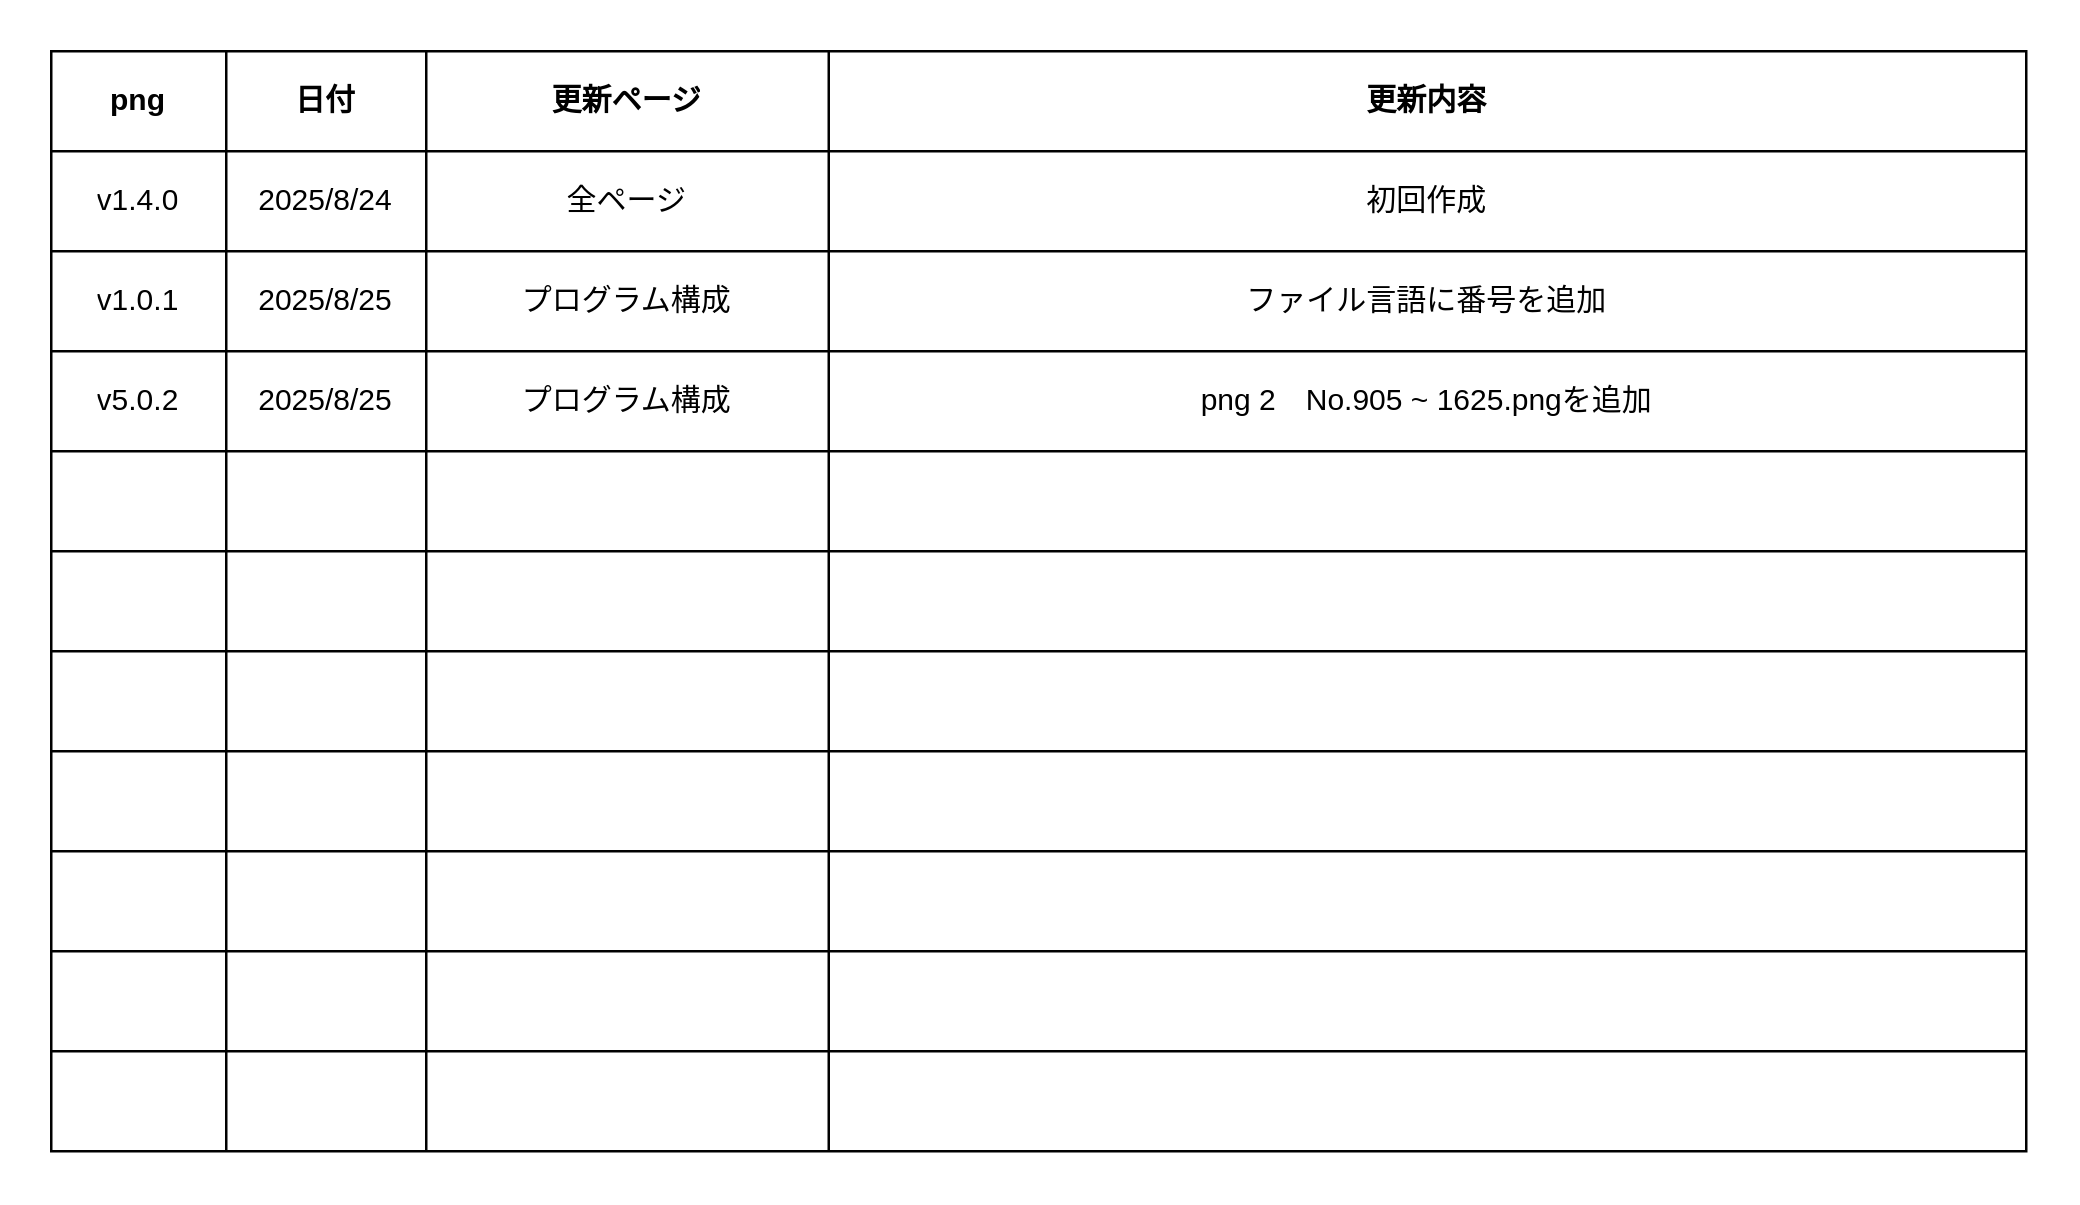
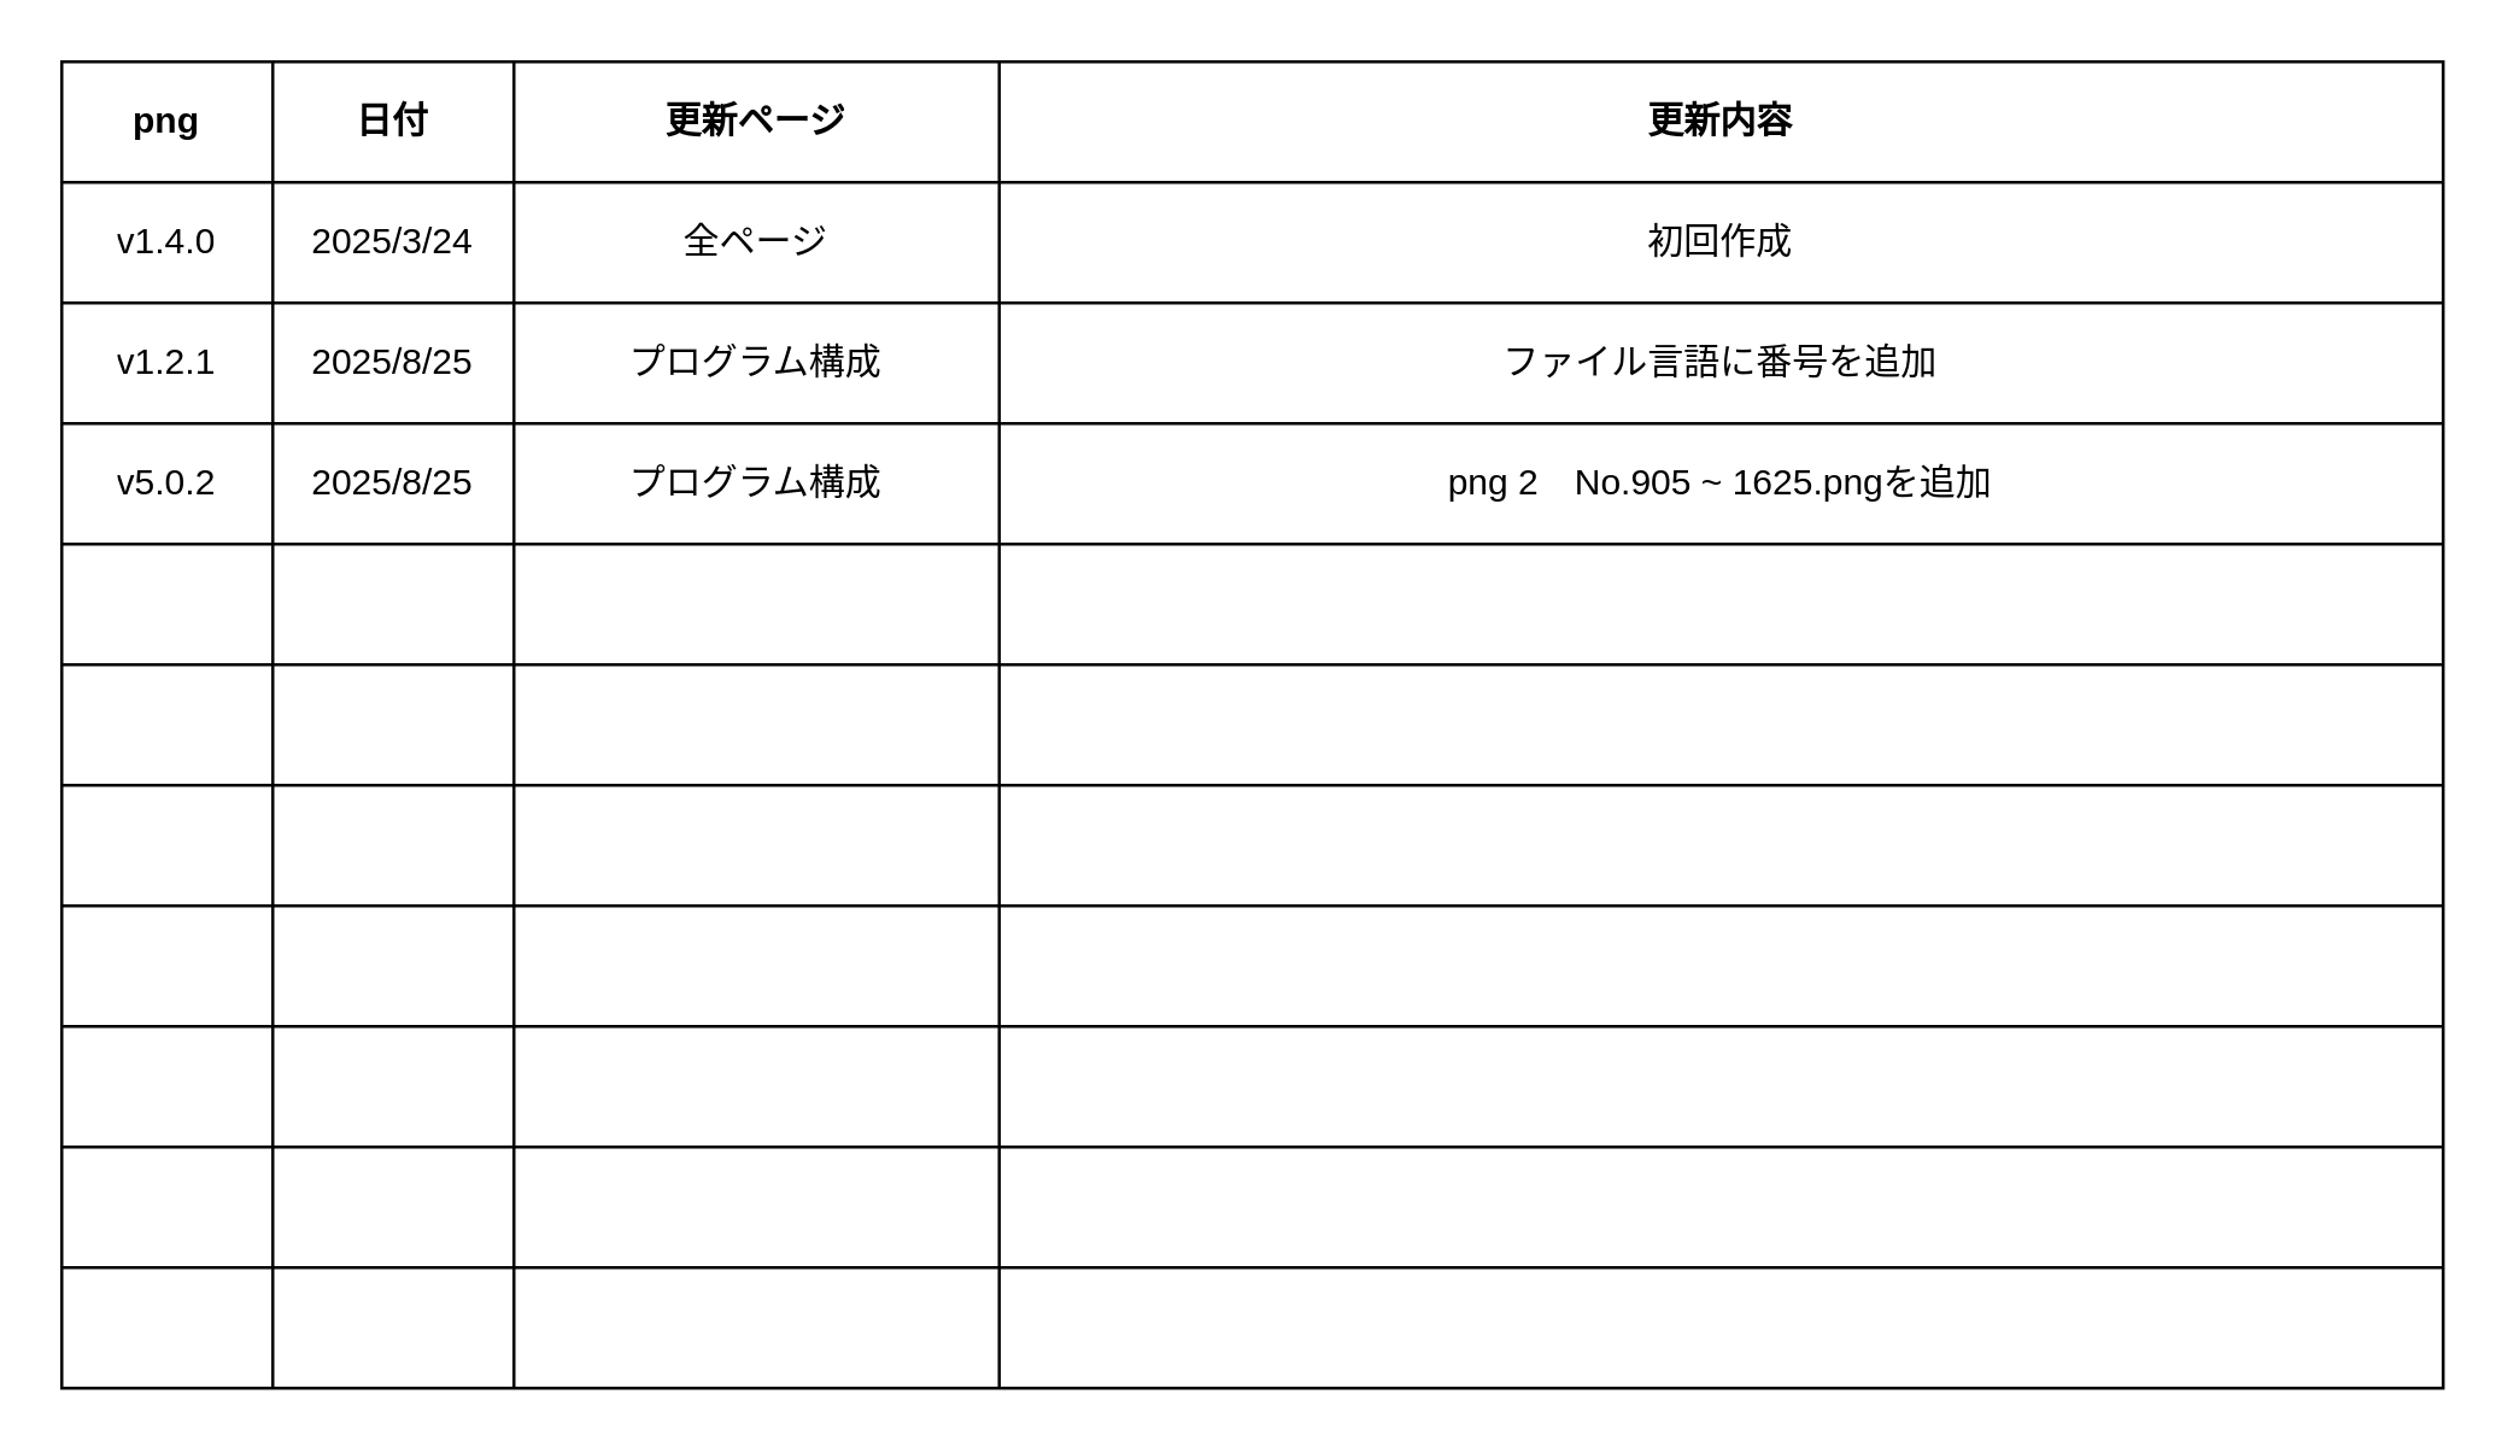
- <mxCell id="10" value="2025/8/24" style="shape=partialRectangle;html=1;whiteSpace=wrap;connectable=0;strokeColor=inherit;overflow=hidden;fillColor=none;top=0;left=0;bottom=0;right=0;pointerEvents=1;" vertex="1" parent="8"><mxGeometry x="70" width="80" height="40" as="geometry"><mxRectangle width="80" height="40" as="alternateBounds" /></mxGeometry></mxCell>
+ <mxCell id="10" value="2025/3/24" style="shape=partialRectangle;html=1;whiteSpace=wrap;connectable=0;strokeColor=inherit;overflow=hidden;fillColor=none;top=0;left=0;bottom=0;right=0;pointerEvents=1;" vertex="1" parent="8"><mxGeometry x="70" width="80" height="40" as="geometry"><mxRectangle width="80" height="40" as="alternateBounds" /></mxGeometry></mxCell>
- <mxCell id="14" value="v1.0.1" style="shape=partialRectangle;html=1;whiteSpace=wrap;connectable=0;strokeColor=inherit;overflow=hidden;fillColor=none;top=0;left=0;bottom=0;right=0;pointerEvents=1;" vertex="1" parent="13"><mxGeometry width="70" height="40" as="geometry"><mxRectangle width="70" height="40" as="alternateBounds" /></mxGeometry></mxCell>
+ <mxCell id="14" value="v1.2.1" style="shape=partialRectangle;html=1;whiteSpace=wrap;connectable=0;strokeColor=inherit;overflow=hidden;fillColor=none;top=0;left=0;bottom=0;right=0;pointerEvents=1;" vertex="1" parent="13"><mxGeometry width="70" height="40" as="geometry"><mxRectangle width="70" height="40" as="alternateBounds" /></mxGeometry></mxCell>
